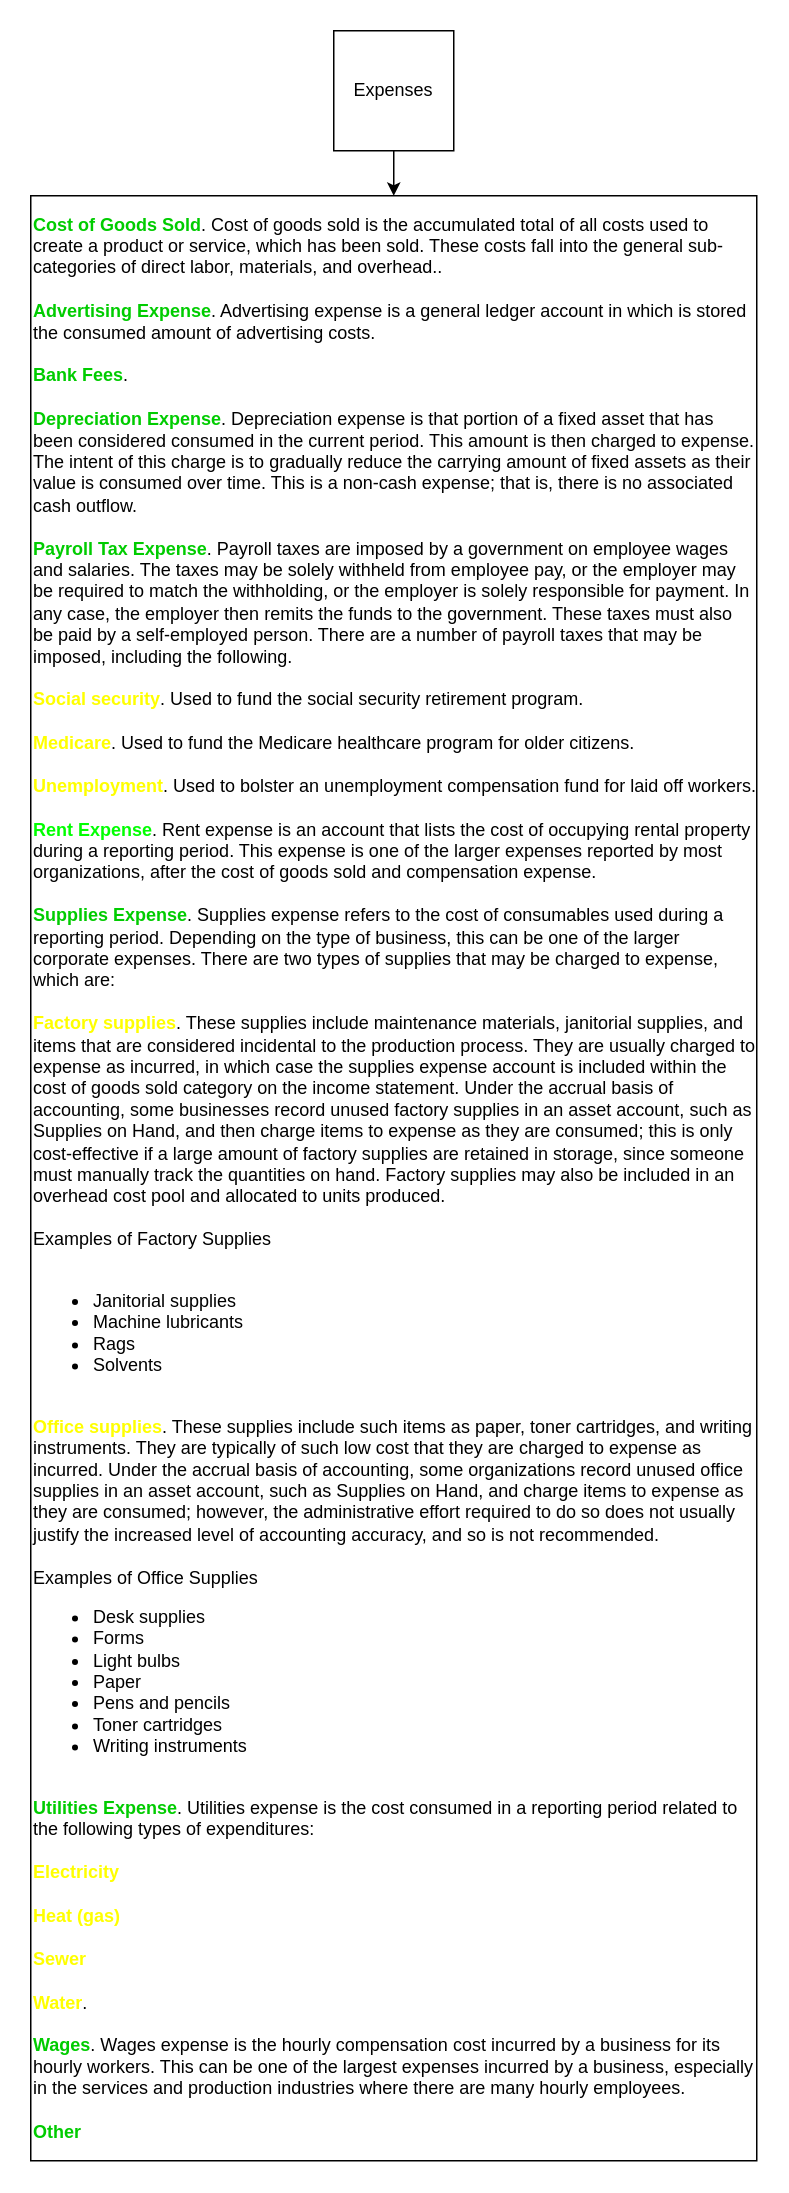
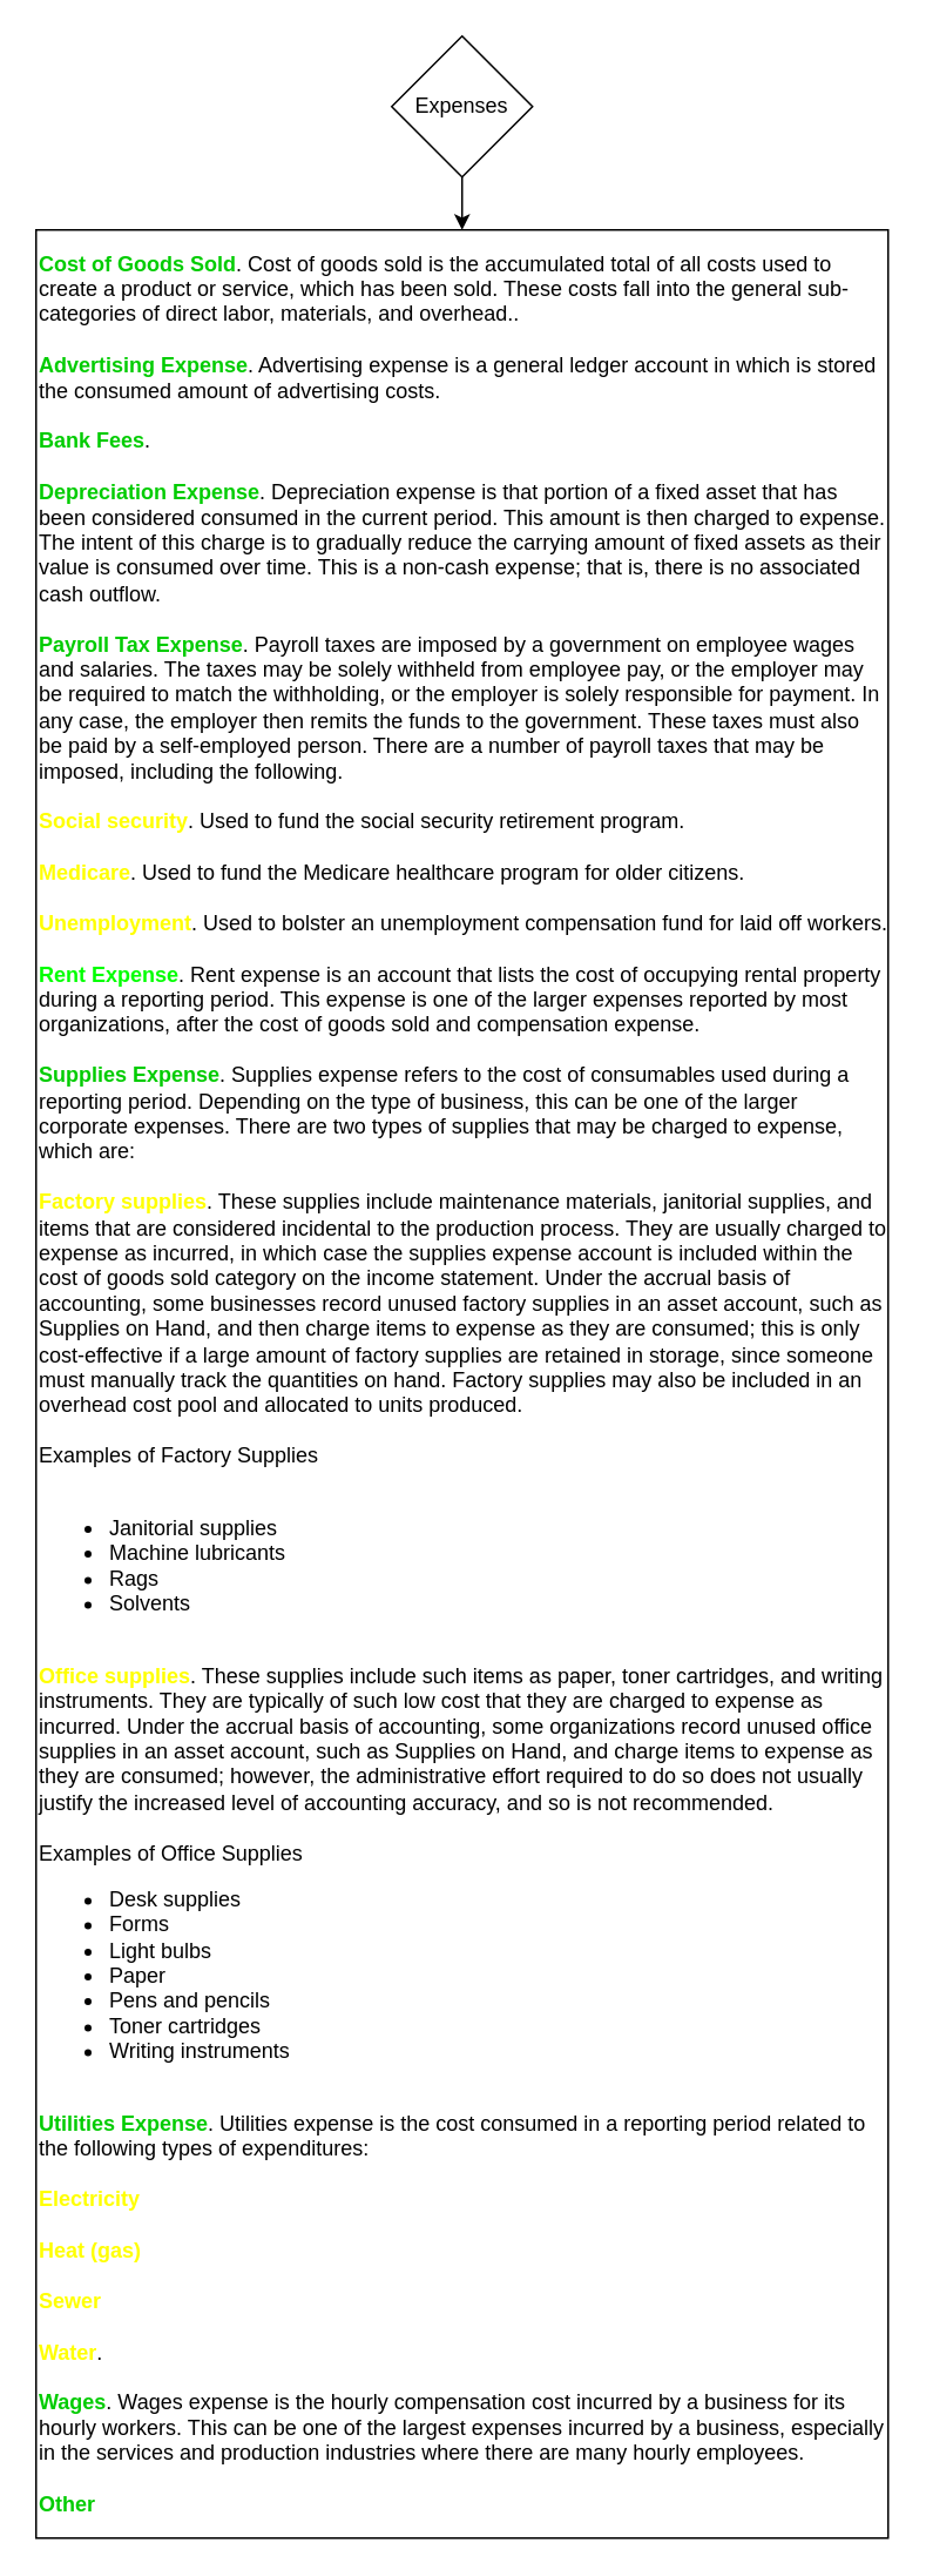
- <mxCell id="3" value="Expenses" style="whiteSpace=wrap;html=1;aspect=fixed;" parent="1" vertex="1"><mxGeometry x="222" y="20" width="80" height="80" as="geometry" /></mxCell>
+ <mxCell id="3" value="Expenses" style="rhombus;whiteSpace=wrap;html=1;aspect=fixed;" parent="1" vertex="1"><mxGeometry x="222" y="20" width="80" height="80" as="geometry" /></mxCell>
